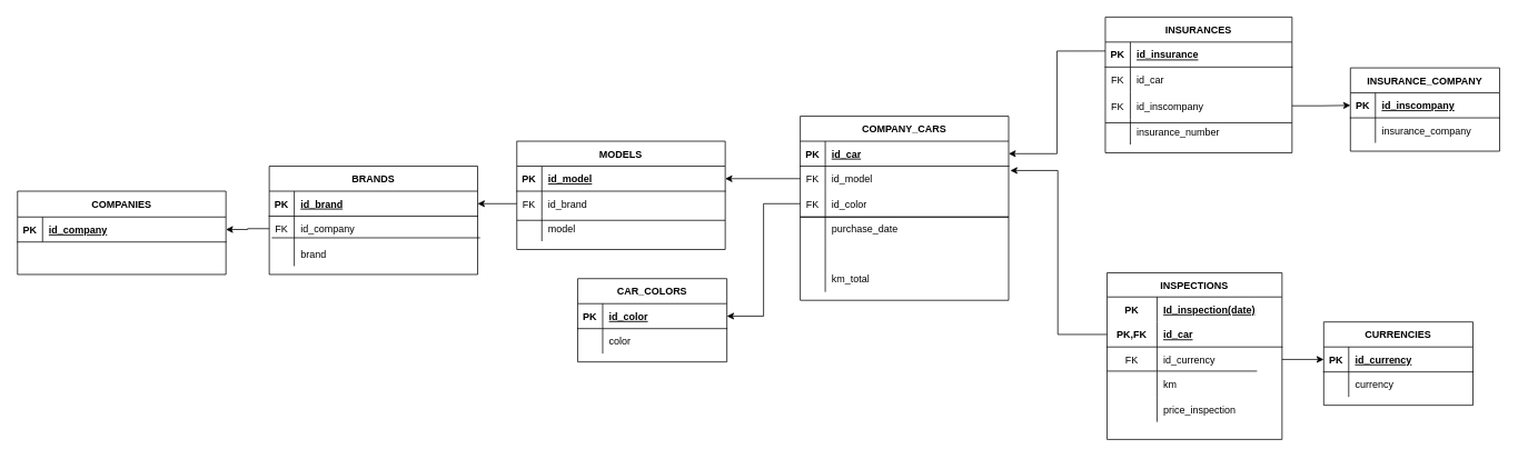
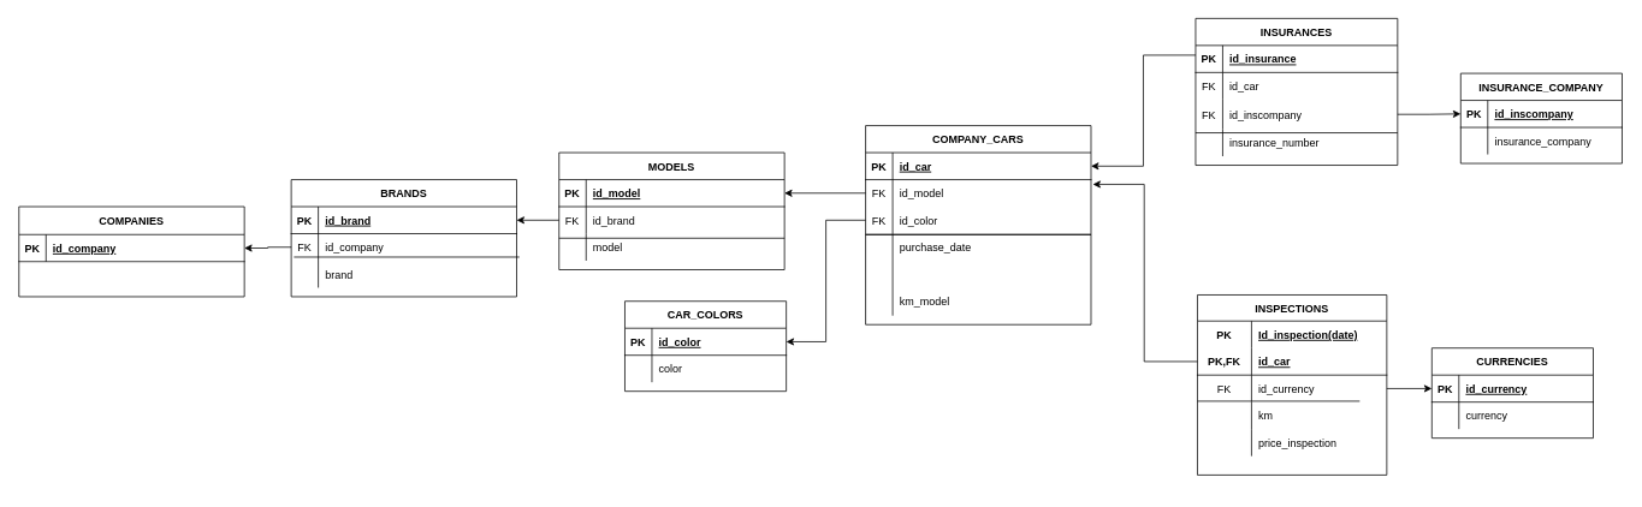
- <mxCell id="41" value="km_total" style="shape=partialRectangle;overflow=hidden;connectable=0;fillColor=none;top=0;left=0;bottom=0;right=0;align=left;spacingLeft=6;" vertex="1" parent="39"><mxGeometry x="30" width="220" height="31" as="geometry"><mxRectangle width="220" height="31" as="alternateBounds" /></mxGeometry></mxCell>
+ <mxCell id="41" value="km_model" style="shape=partialRectangle;overflow=hidden;connectable=0;fillColor=none;top=0;left=0;bottom=0;right=0;align=left;spacingLeft=6;" vertex="1" parent="39"><mxGeometry x="30" width="220" height="31" as="geometry"><mxRectangle width="220" height="31" as="alternateBounds" /></mxGeometry></mxCell>
